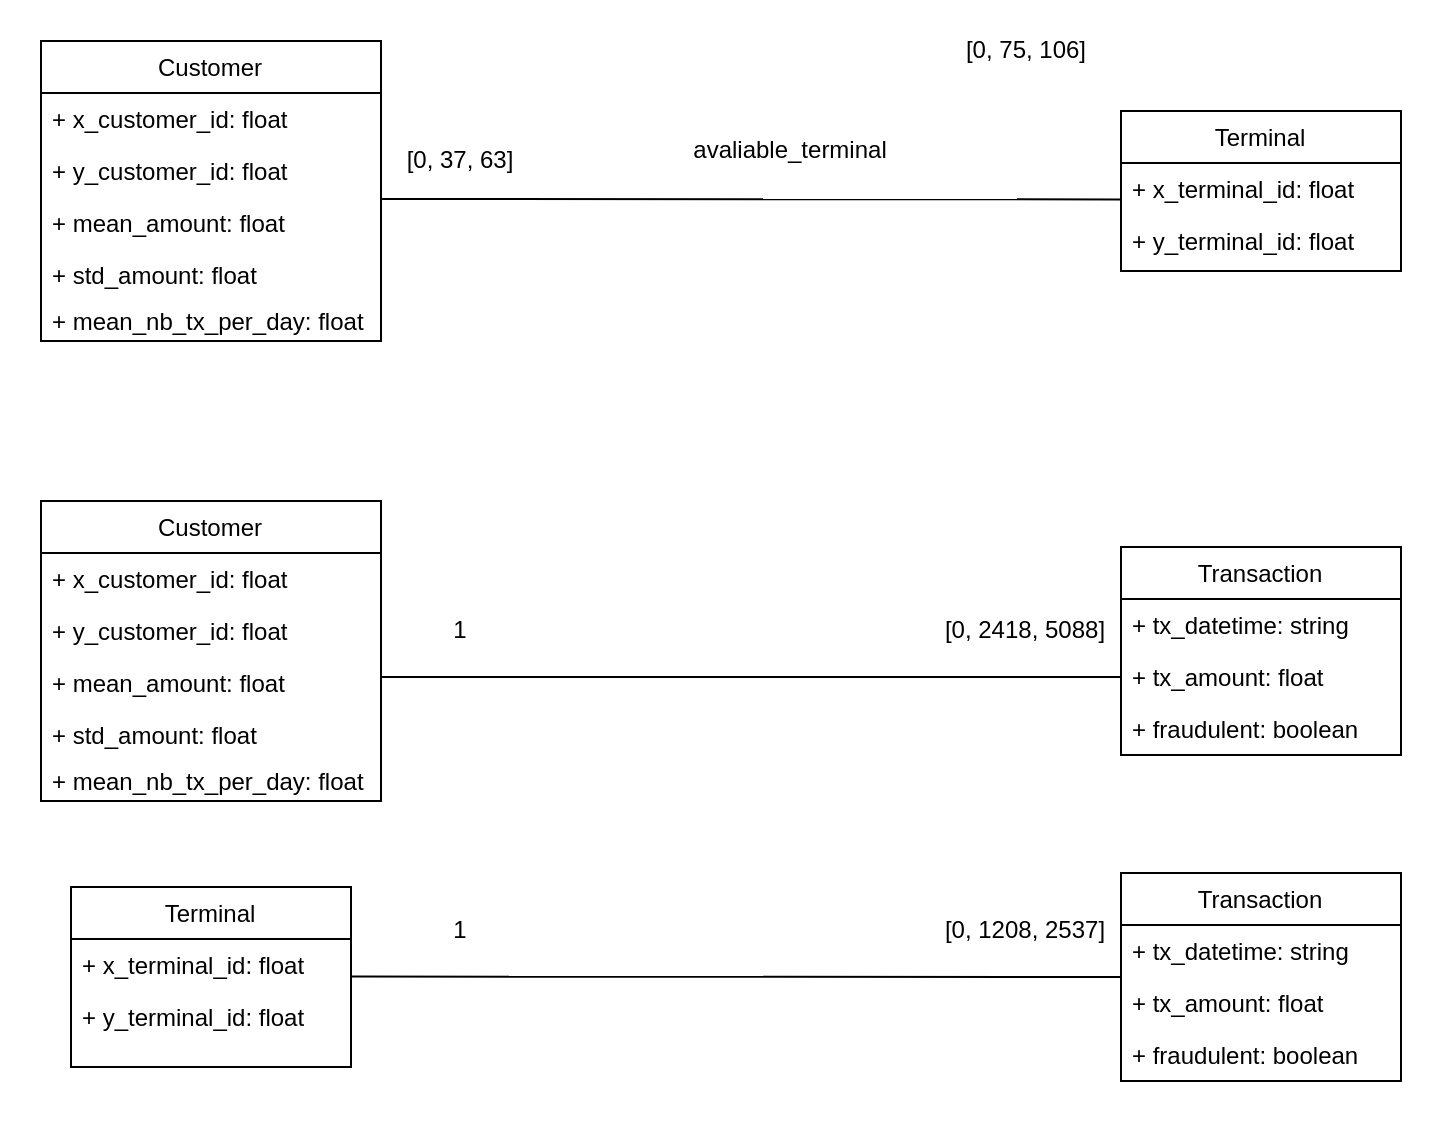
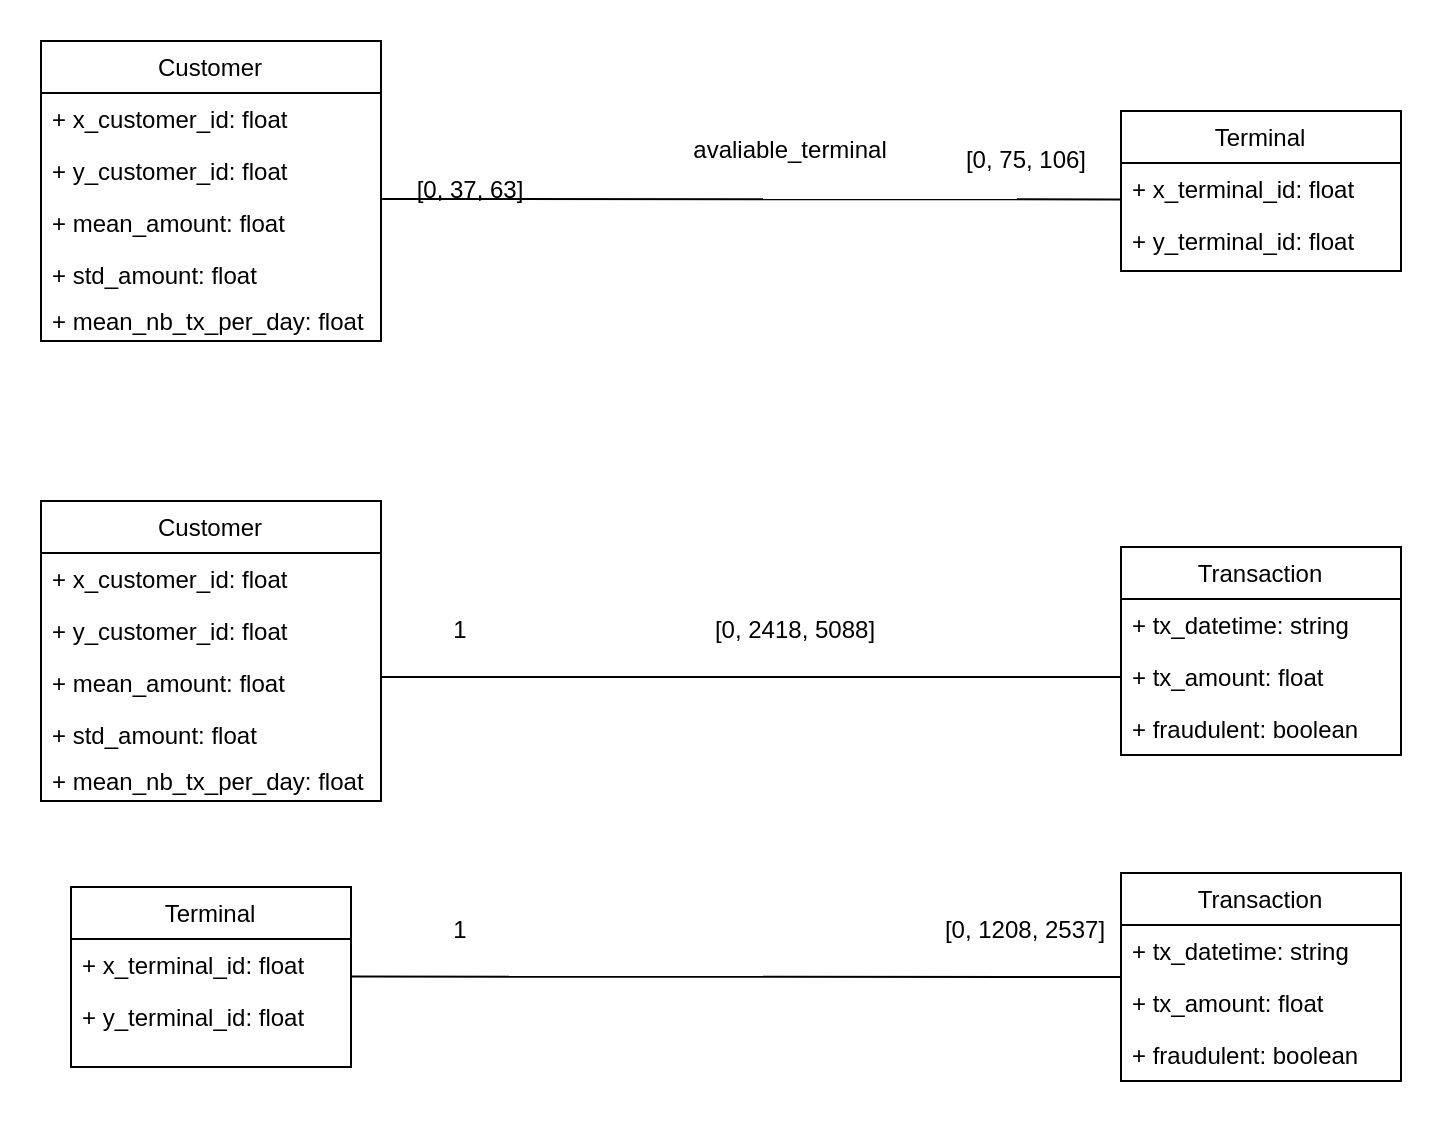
- <mxCell id="36" value="[0, 75, 106]" style="text;html=1;strokeColor=none;fillColor=none;align=center;verticalAlign=middle;whiteSpace=wrap;rounded=0;" parent="1" vertex="1"><mxGeometry x="477.5" y="10" width="70" height="30" as="geometry" /></mxCell>
+ <mxCell id="36" value="[0, 75, 106]" style="text;html=1;strokeColor=none;fillColor=none;align=center;verticalAlign=middle;whiteSpace=wrap;rounded=0;" parent="1" vertex="1"><mxGeometry x="477.5" y="65" width="70" height="30" as="geometry" /></mxCell>
- <mxCell id="31" value="[0, 37, 63]" style="text;html=1;strokeColor=none;fillColor=none;align=center;verticalAlign=middle;whiteSpace=wrap;rounded=0;" parent="1" vertex="1"><mxGeometry x="200" y="65" width="60" height="30" as="geometry" /></mxCell>
+ <mxCell id="31" value="[0, 37, 63]" style="text;html=1;strokeColor=none;fillColor=none;align=center;verticalAlign=middle;whiteSpace=wrap;rounded=0;" parent="1" vertex="1"><mxGeometry x="205" y="80" width="60" height="30" as="geometry" /></mxCell>
- <mxCell id="34" value="[0, 2418, 5088]" style="text;html=1;strokeColor=none;fillColor=none;align=center;verticalAlign=middle;whiteSpace=wrap;rounded=0;" parent="1" vertex="1"><mxGeometry x="470" y="300" width="85" height="30" as="geometry" /></mxCell>
+ <mxCell id="34" value="[0, 2418, 5088]" style="text;html=1;strokeColor=none;fillColor=none;align=center;verticalAlign=middle;whiteSpace=wrap;rounded=0;" parent="1" vertex="1"><mxGeometry x="355" y="300" width="85" height="30" as="geometry" /></mxCell>
